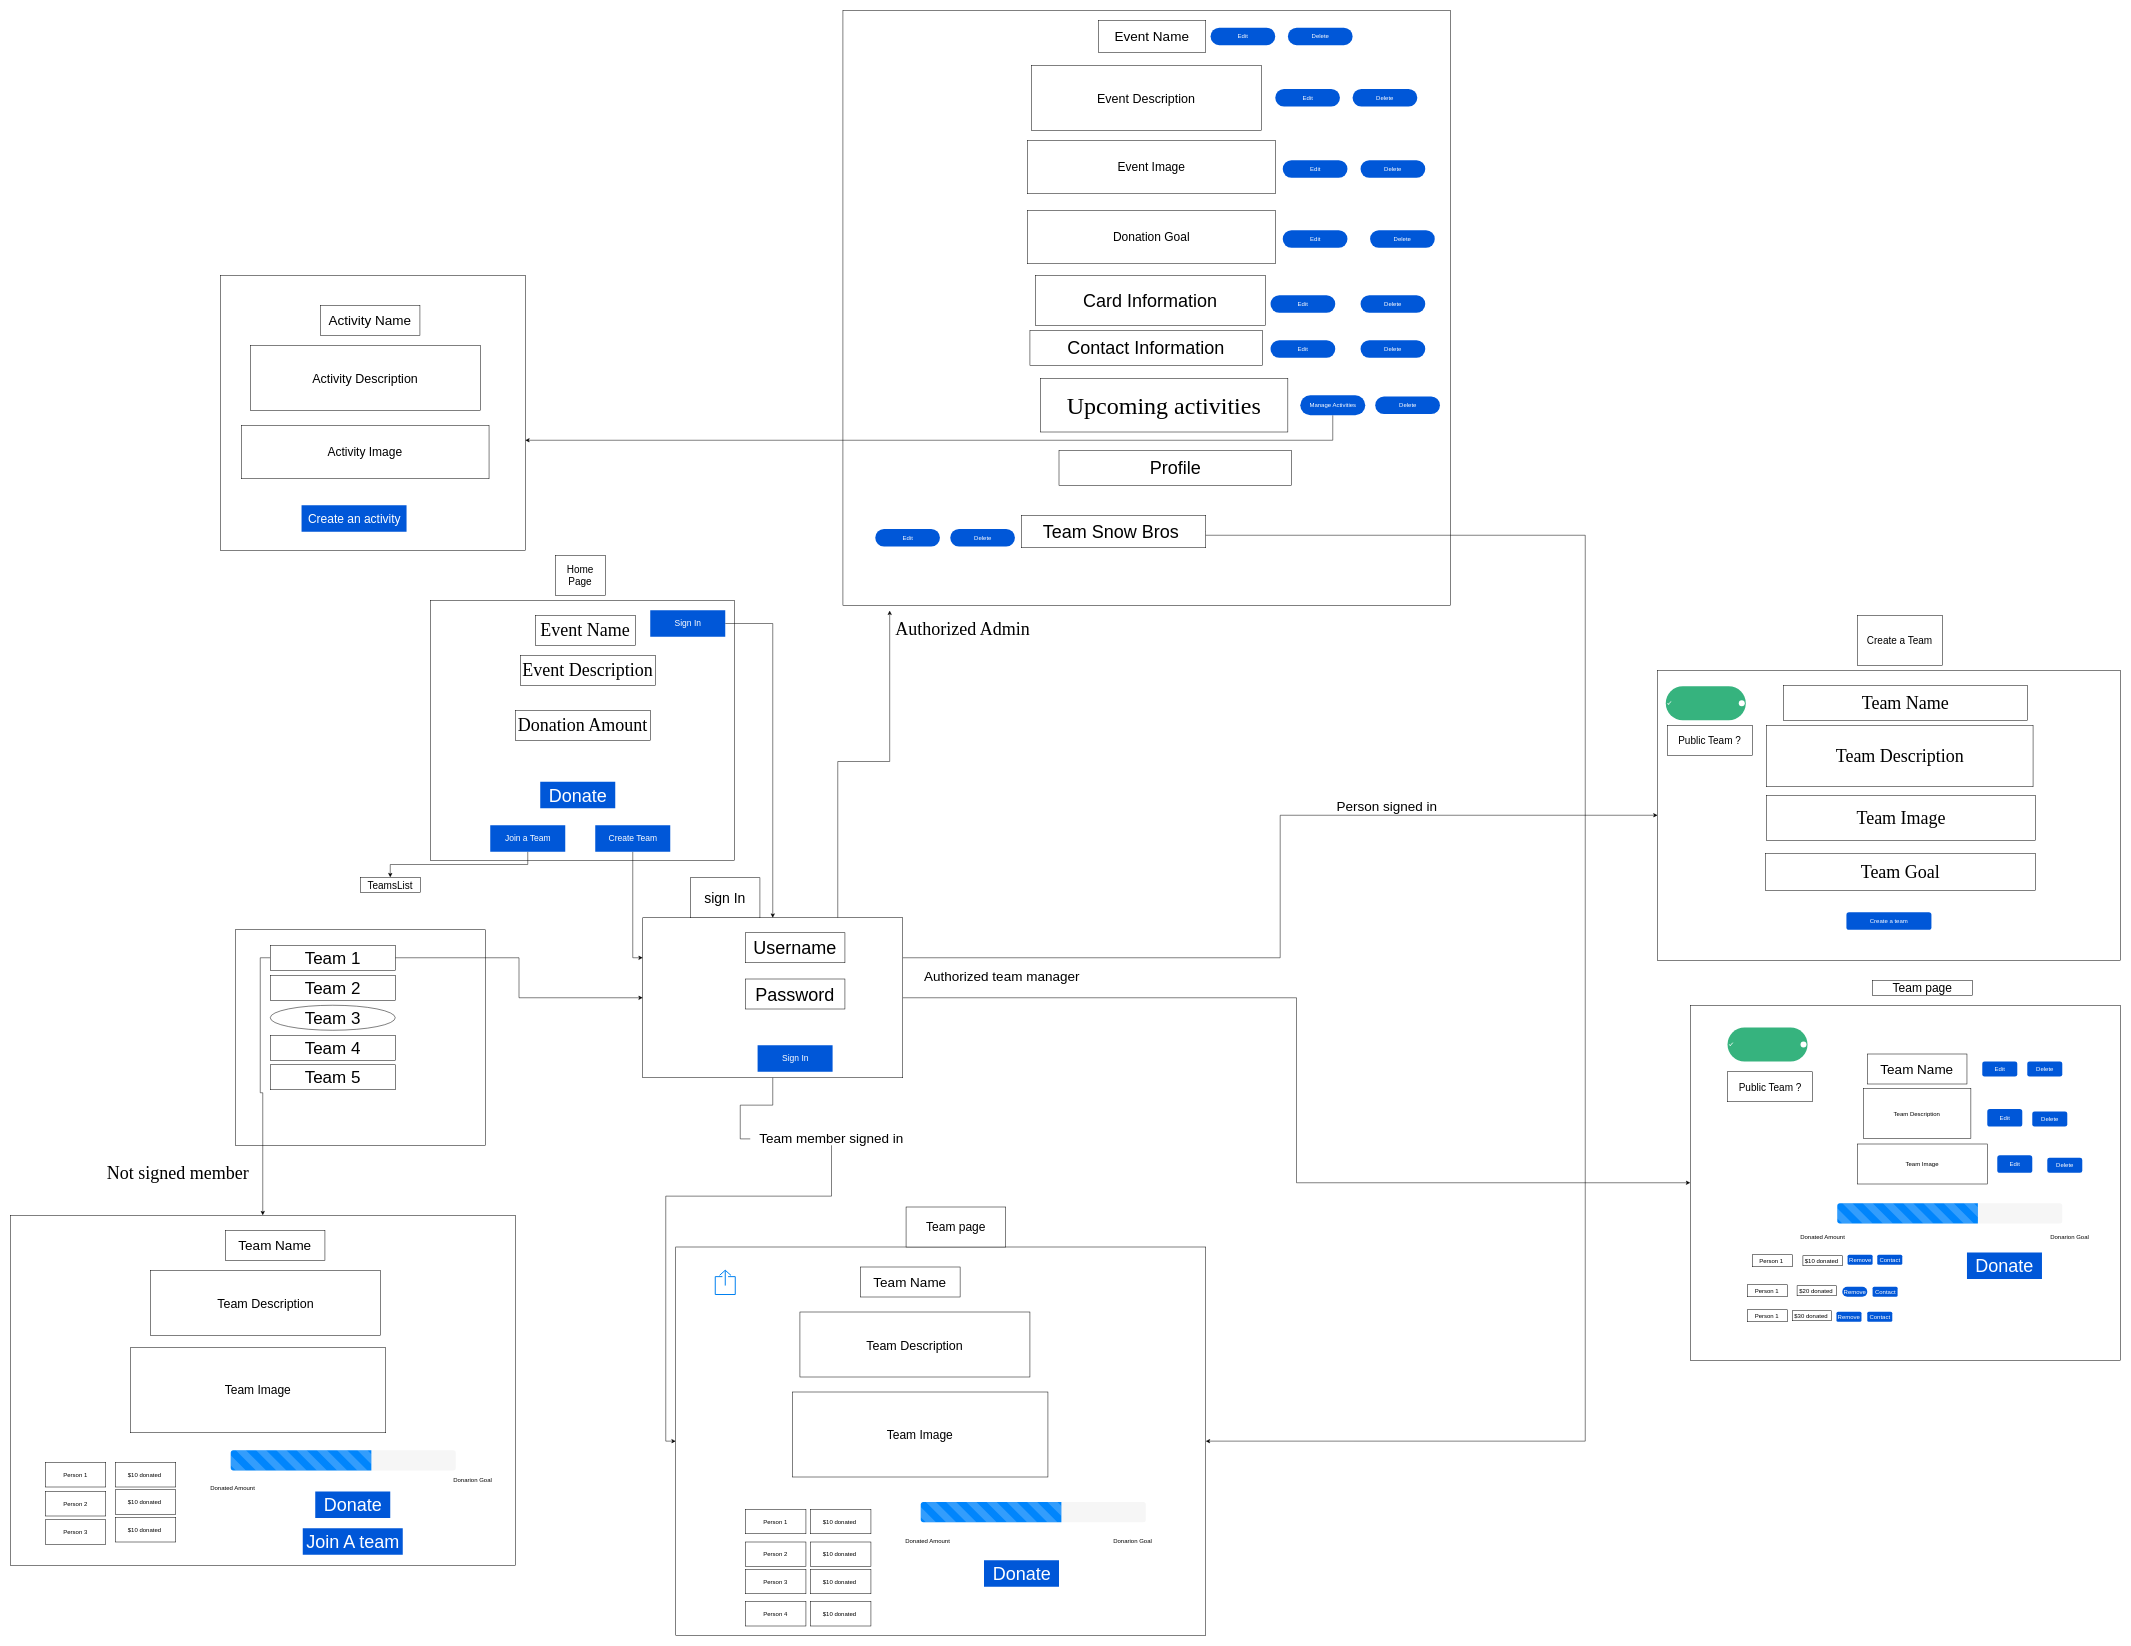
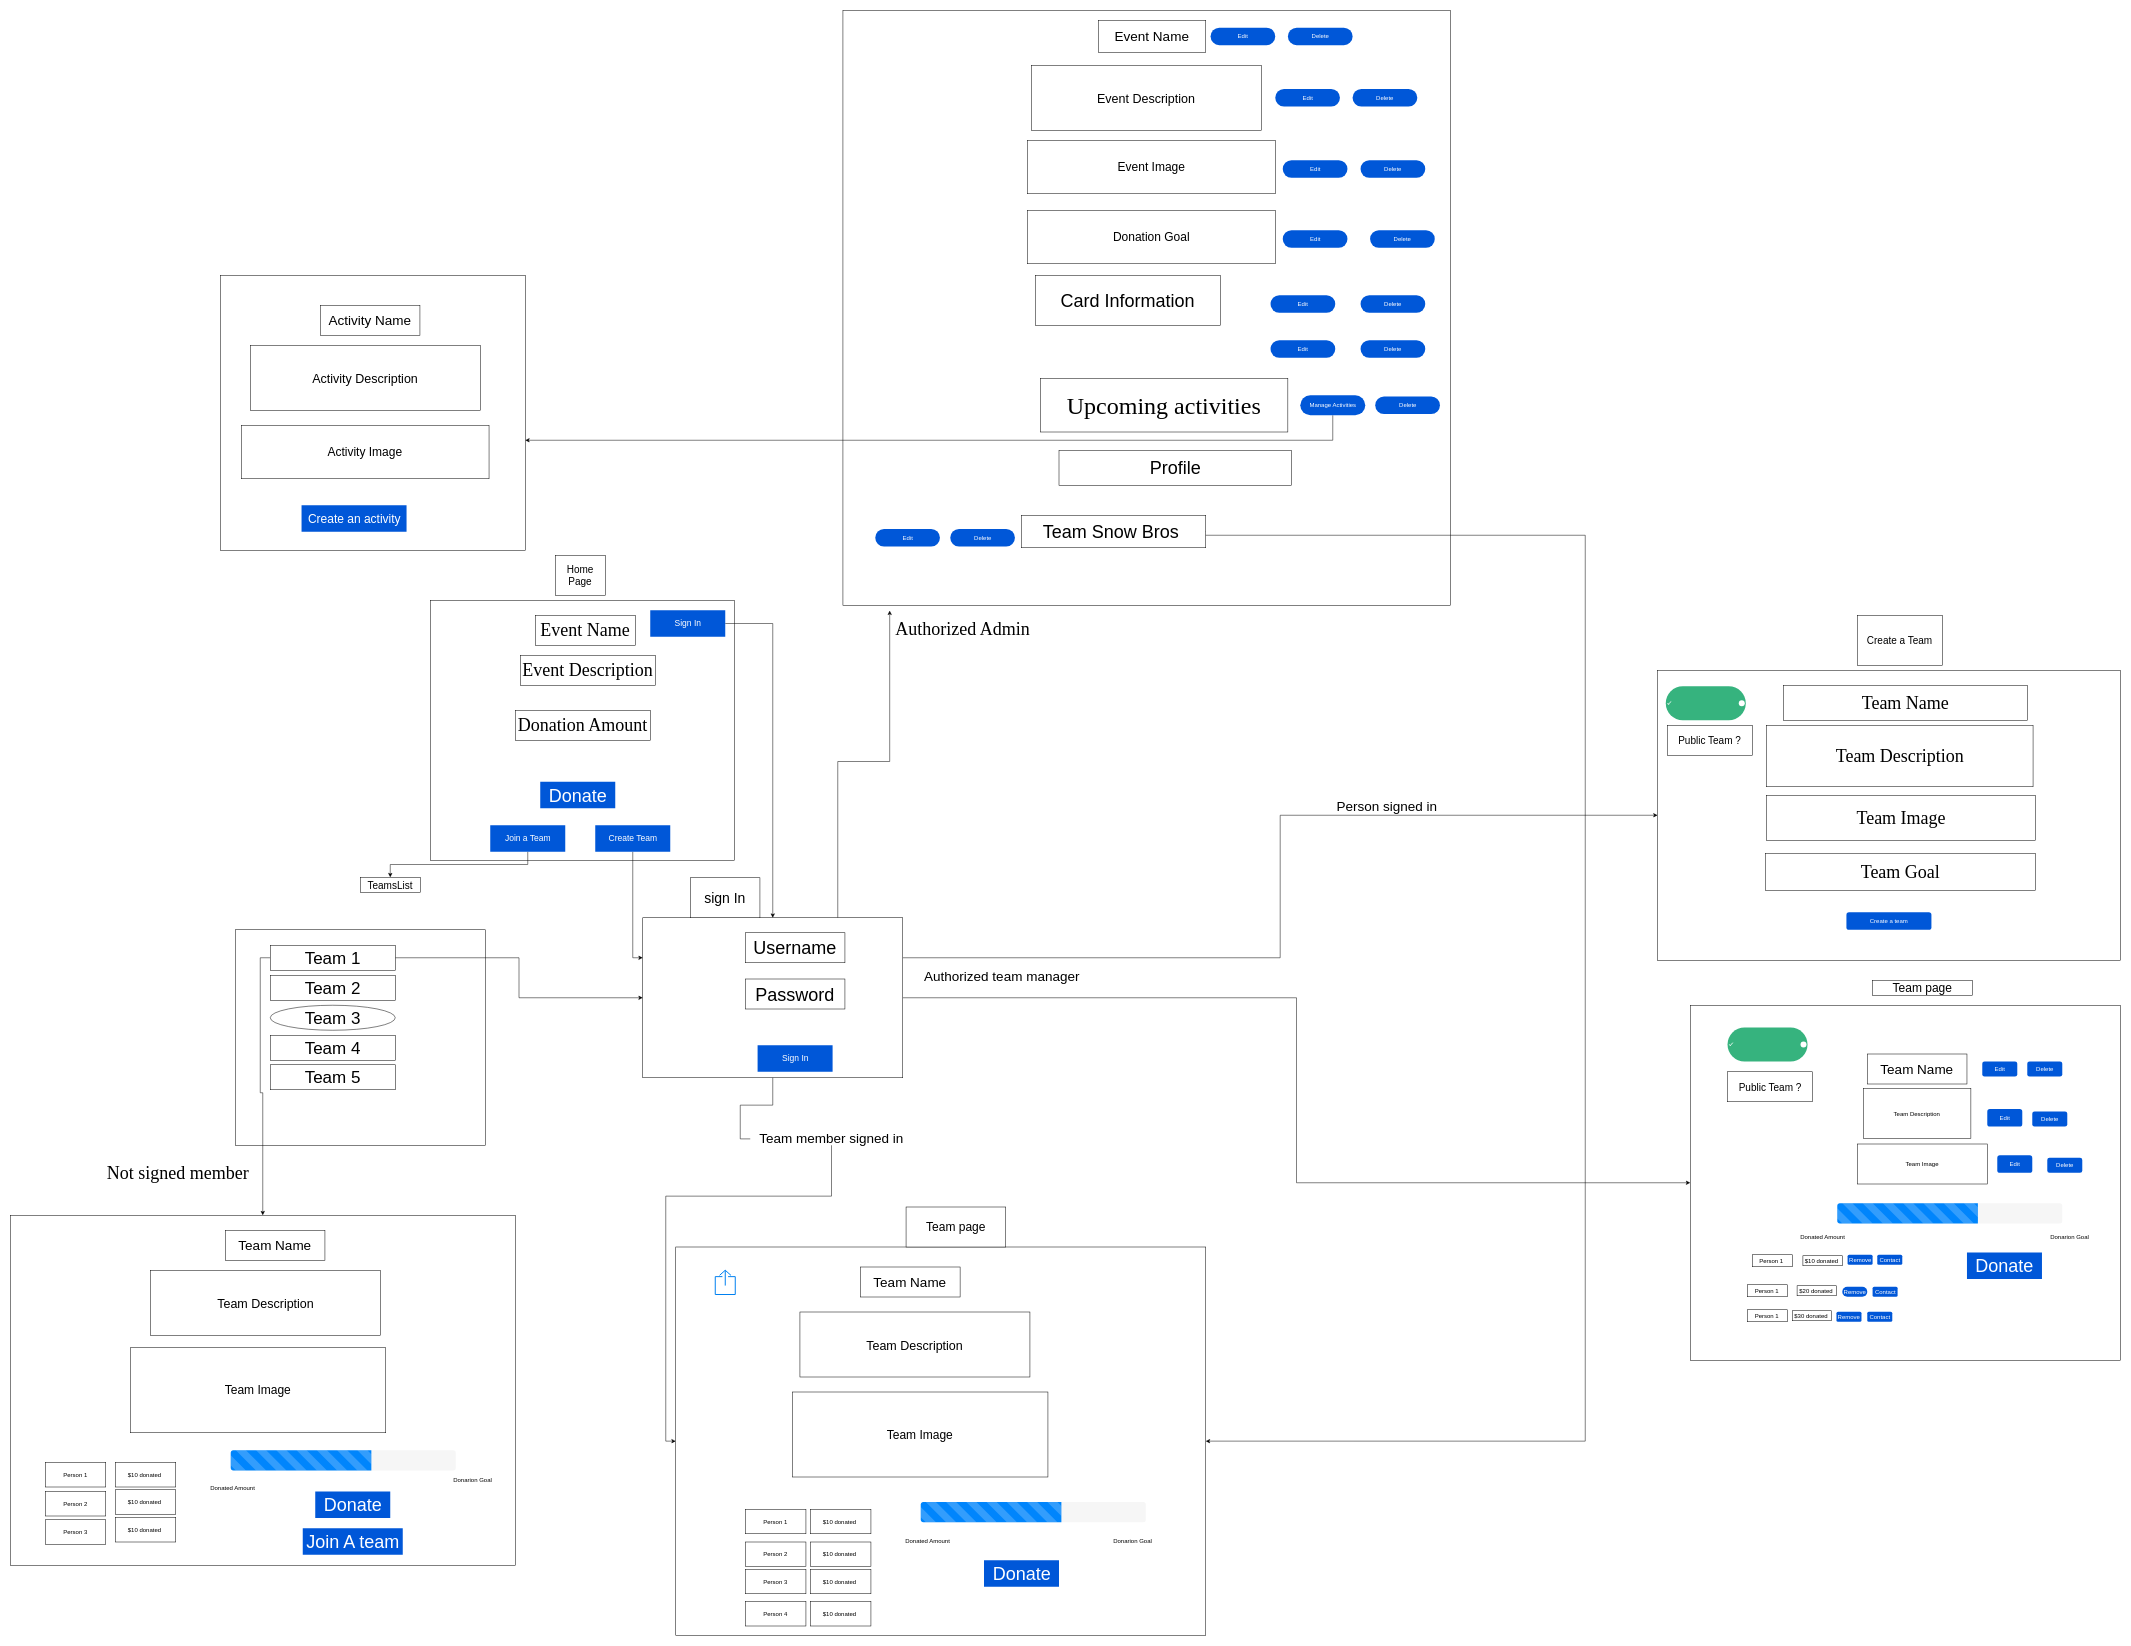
- <mxCell id="120" value="&lt;font style=&quot;font-size: 36px;&quot;&gt;Card Information&lt;/font&gt;" style="rounded=0;whiteSpace=wrap;html=1;" parent="1" vertex="1"><mxGeometry x="2070" y="550" width="460" height="100" as="geometry" /></mxCell>
+ <mxCell id="120" value="&lt;font style=&quot;font-size: 36px;&quot;&gt;Card Information&lt;/font&gt;" style="rounded=0;whiteSpace=wrap;html=1;" parent="1" vertex="1"><mxGeometry x="2070" y="550" width="370" height="100" as="geometry" /></mxCell>
- <mxCell id="121" value="&lt;font style=&quot;font-size: 36px;&quot;&gt;Contact Information&lt;/font&gt;" style="rounded=0;whiteSpace=wrap;html=1;" parent="1" vertex="1"><mxGeometry x="2059.37" y="660" width="465.09" height="70" as="geometry" /></mxCell>
